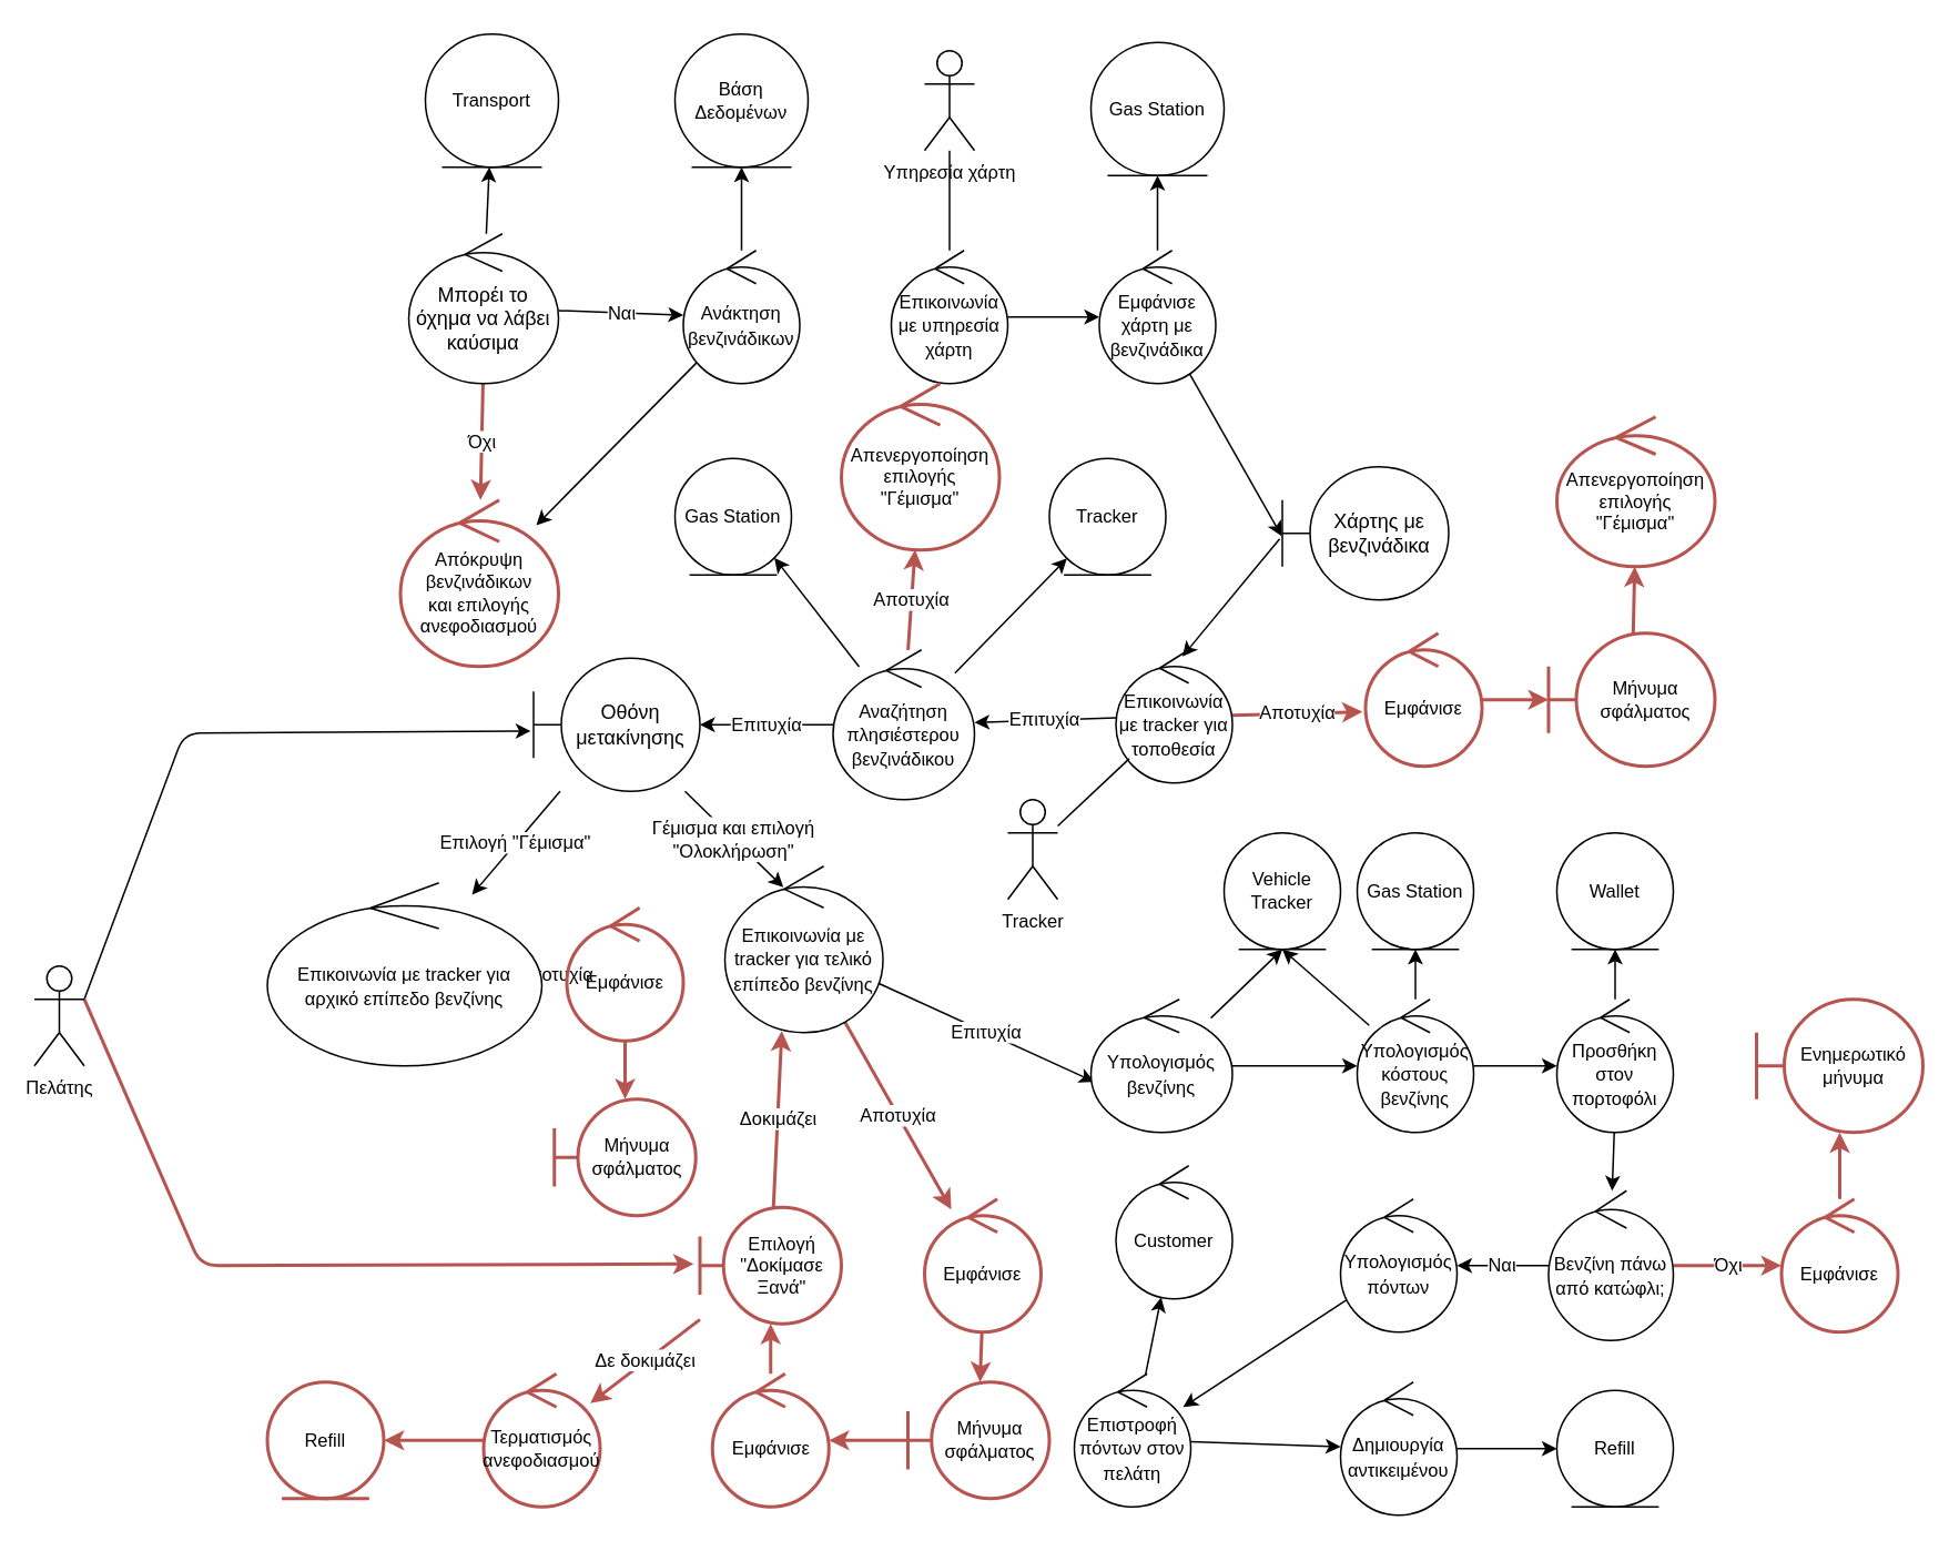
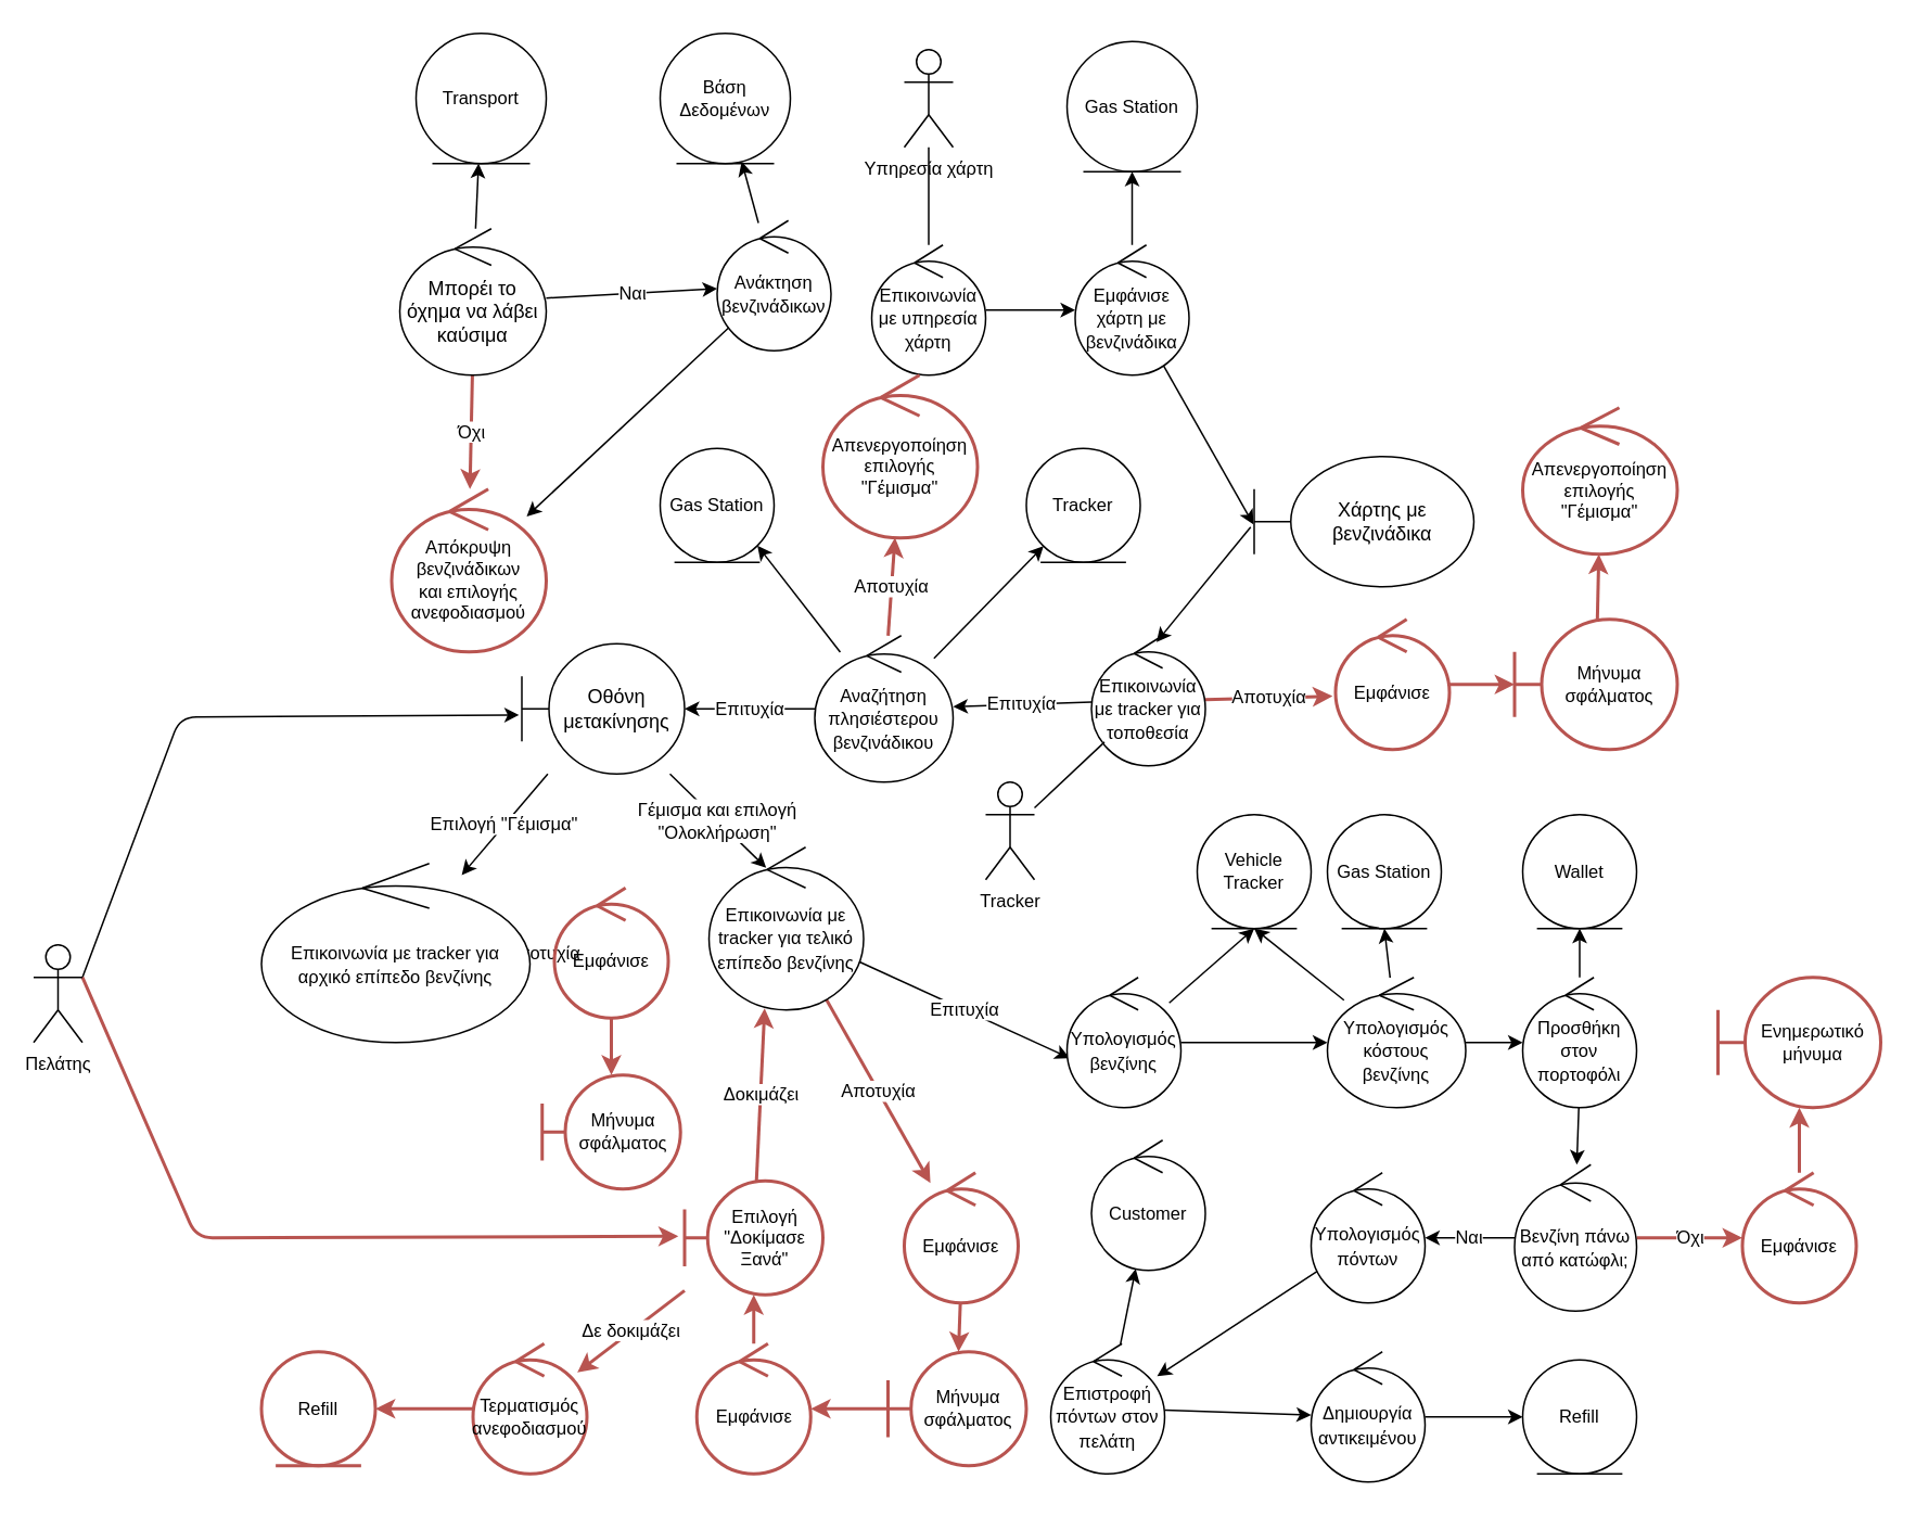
- <mxCell id="8" value="&lt;font style=&quot;font-size: 11px;&quot;&gt;Ανάκτηση βενζινάδικων&lt;/font&gt;" style="ellipse;shape=umlControl;whiteSpace=wrap;html=1;" parent="1" vertex="1"><mxGeometry x="410" y="150" width="70" height="80" as="geometry" /></mxCell>
+ <mxCell id="8" value="&lt;font style=&quot;font-size: 11px;&quot;&gt;Ανάκτηση βενζινάδικων&lt;/font&gt;" style="ellipse;shape=umlControl;whiteSpace=wrap;html=1;" parent="1" vertex="1"><mxGeometry x="440" y="135" width="70" height="80" as="geometry" /></mxCell>
- <mxCell id="23" value="Χάρτης με βενζινάδικα" style="shape=umlBoundary;whiteSpace=wrap;html=1;" parent="1" vertex="1"><mxGeometry x="770" y="280" width="100" height="80" as="geometry" /></mxCell>
+ <mxCell id="23" value="Χάρτης με βενζινάδικα" style="shape=umlBoundary;whiteSpace=wrap;html=1;" parent="1" vertex="1"><mxGeometry x="770" y="280" width="135" height="80" as="geometry" /></mxCell>
- <mxCell id="65" value="&lt;font style=&quot;font-size: 11px;&quot;&gt;Υπολογισμός βενζίνης&lt;/font&gt;" style="ellipse;shape=umlControl;whiteSpace=wrap;html=1;" parent="1" vertex="1"><mxGeometry x="655" y="600" width="85" height="80" as="geometry" /></mxCell>
+ <mxCell id="65" value="&lt;font style=&quot;font-size: 11px;&quot;&gt;Υπολογισμός βενζίνης&lt;/font&gt;" style="ellipse;shape=umlControl;whiteSpace=wrap;html=1;" parent="1" vertex="1"><mxGeometry x="655" y="600" width="70" height="80" as="geometry" /></mxCell>
- <mxCell id="69" value="&lt;font style=&quot;font-size: 11px;&quot;&gt;Υπολογισμός κόστους βενζίνης&lt;/font&gt;" style="ellipse;shape=umlControl;whiteSpace=wrap;html=1;" parent="1" vertex="1"><mxGeometry x="815" y="600" width="70" height="80" as="geometry" /></mxCell>
+ <mxCell id="69" value="&lt;font style=&quot;font-size: 11px;&quot;&gt;Υπολογισμός κόστους βενζίνης&lt;/font&gt;" style="ellipse;shape=umlControl;whiteSpace=wrap;html=1;" parent="1" vertex="1"><mxGeometry x="815" y="600" width="85" height="80" as="geometry" /></mxCell>
